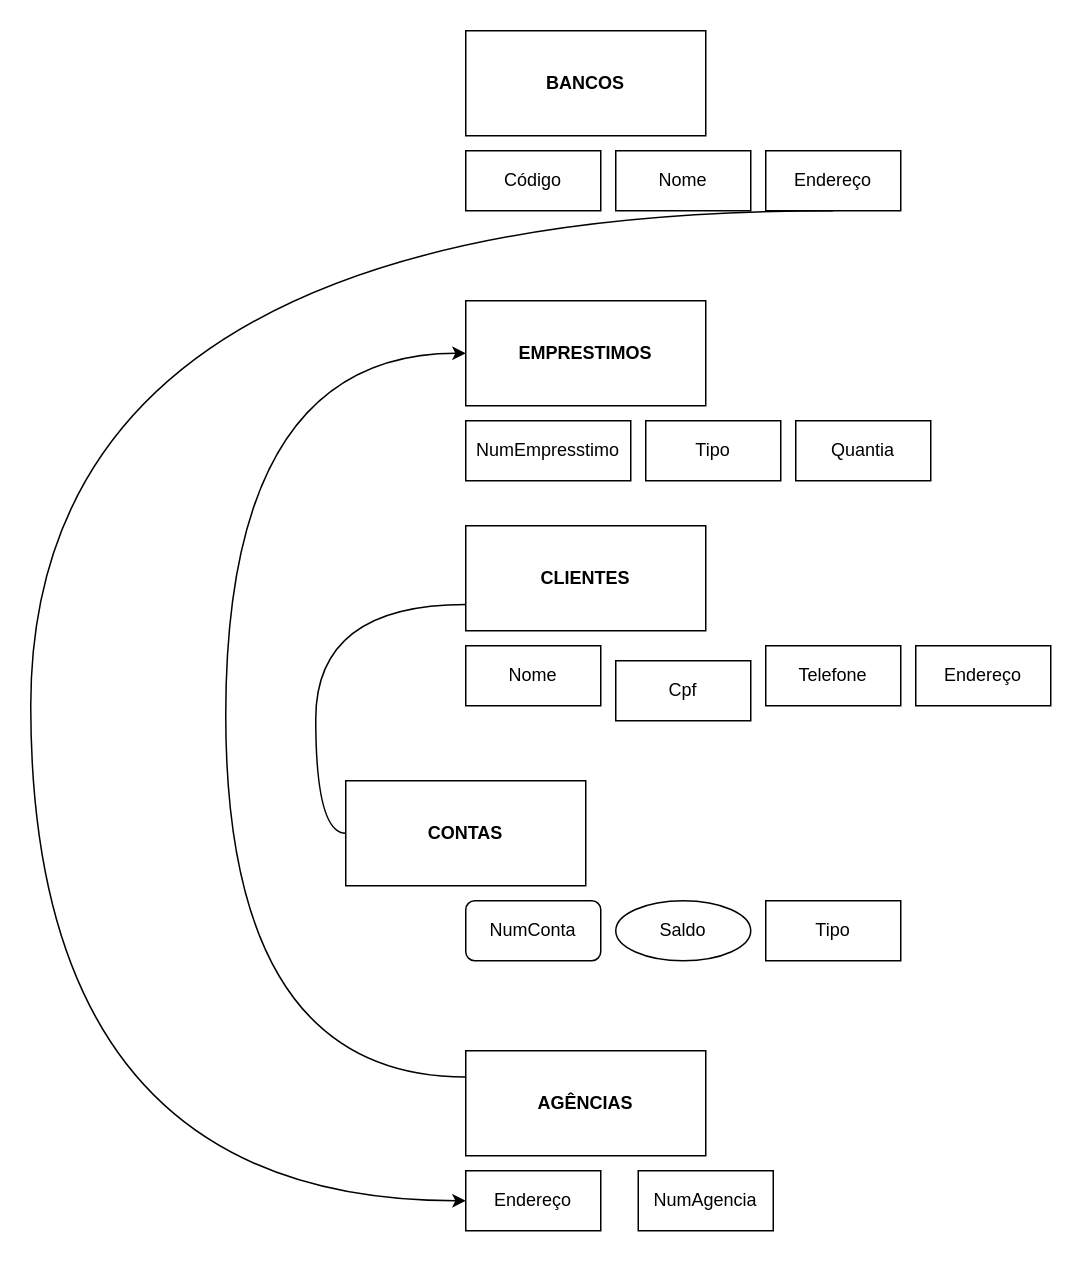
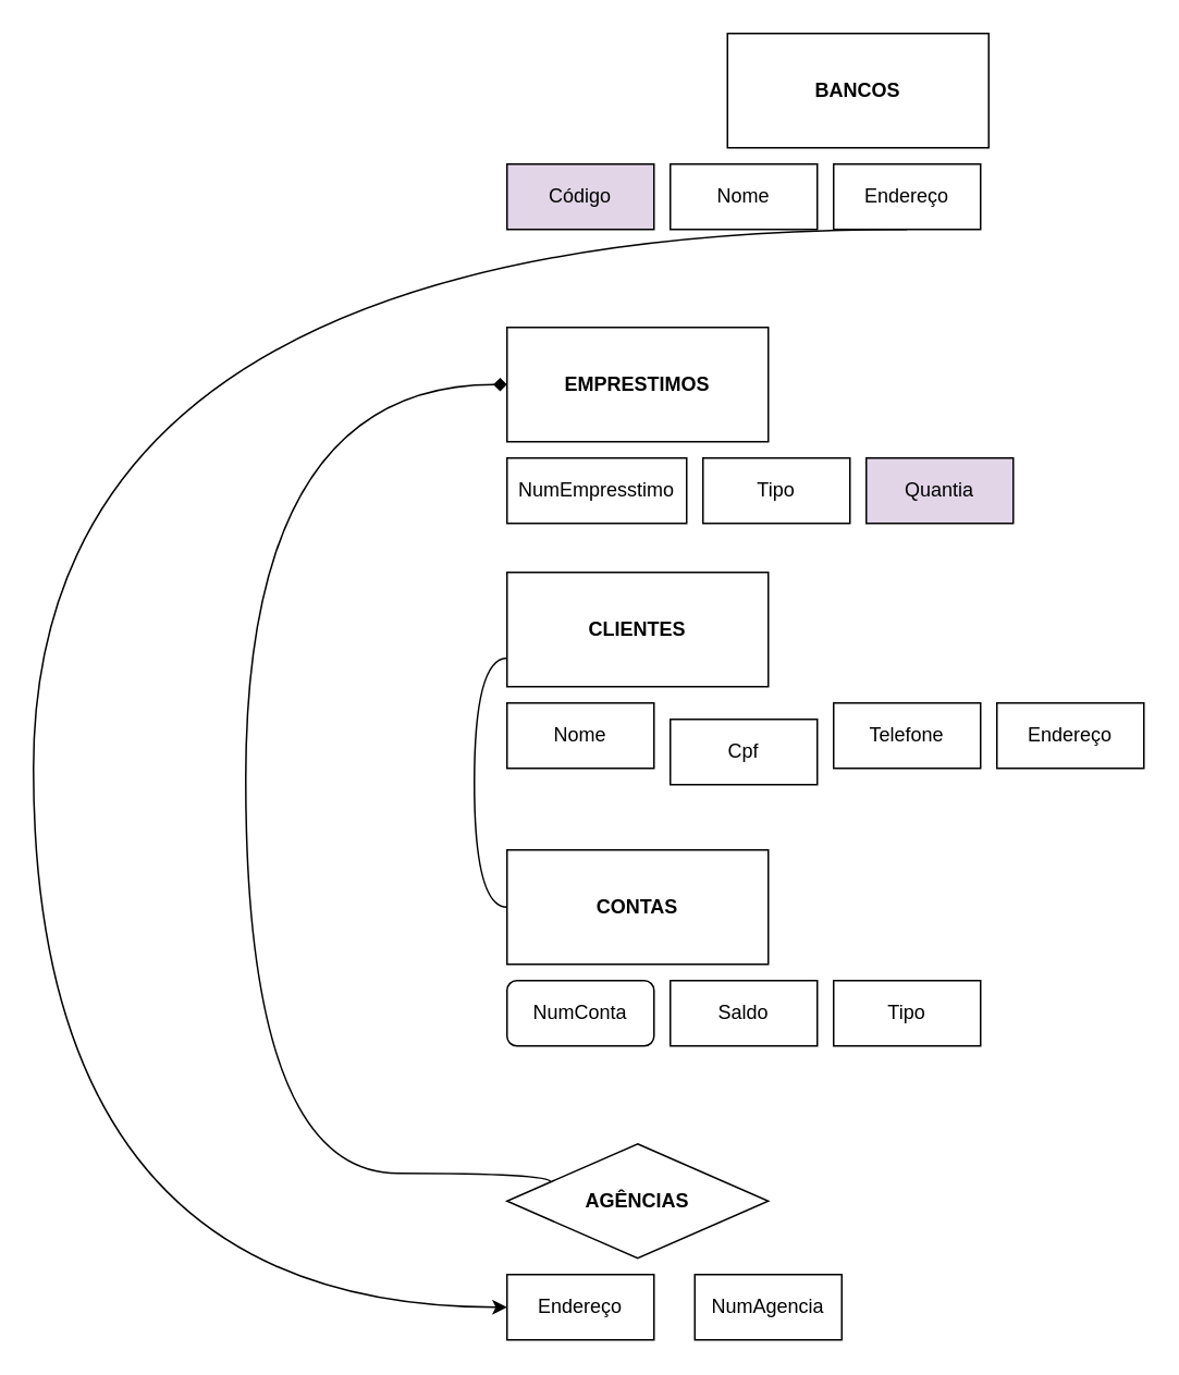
- <mxCell id="8" value="&lt;b&gt;BANCOS&lt;/b&gt;" style="rounded=0;whiteSpace=wrap;html=1;" vertex="1" parent="1"><mxGeometry x="310" y="20" width="160" height="70" as="geometry" /></mxCell>
+ <mxCell id="8" value="&lt;b&gt;BANCOS&lt;/b&gt;" style="rounded=0;whiteSpace=wrap;html=1;" vertex="1" parent="1"><mxGeometry x="445" y="20" width="160" height="70" as="geometry" /></mxCell>
- <mxCell id="9" value="Código" style="rounded=0;whiteSpace=wrap;html=1;" vertex="1" parent="1"><mxGeometry x="310" y="100" width="90" height="40" as="geometry" /></mxCell>
+ <mxCell id="9" value="Código" style="rounded=0;whiteSpace=wrap;html=1;fillColor=#e1d5e7;" vertex="1" parent="1"><mxGeometry x="310" y="100" width="90" height="40" as="geometry" /></mxCell>
- <mxCell id="6" style="edgeStyle=orthogonalEdgeStyle;rounded=0;orthogonalLoop=1;jettySize=auto;html=1;exitX=0;exitY=0.25;exitDx=0;exitDy=0;curved=1;" edge="1" parent="1" source="7" target="2"><mxGeometry relative="1" as="geometry"><Array as="points"><mxPoint x="150" y="718" /><mxPoint x="150" y="235" /></Array></mxGeometry></mxCell>
+ <mxCell id="6" style="edgeStyle=orthogonalEdgeStyle;rounded=0;orthogonalLoop=1;jettySize=auto;html=1;exitX=0;exitY=0.25;exitDx=0;exitDy=0;curved=1;endArrow=diamond;" edge="1" parent="1" source="7" target="2"><mxGeometry relative="1" as="geometry"><Array as="points"><mxPoint x="150" y="718" /><mxPoint x="150" y="235" /></Array></mxGeometry></mxCell>
- <mxCell id="20" value="Quantia" style="rounded=0;whiteSpace=wrap;html=1;" vertex="1" parent="1"><mxGeometry x="530" y="280" width="90" height="40" as="geometry" /></mxCell>
+ <mxCell id="20" value="Quantia" style="rounded=0;whiteSpace=wrap;html=1;fillColor=#e1d5e7;" vertex="1" parent="1"><mxGeometry x="530" y="280" width="90" height="40" as="geometry" /></mxCell>
- <mxCell id="5" value="&lt;b&gt;CONTAS&lt;/b&gt;" style="rounded=0;whiteSpace=wrap;html=1;" vertex="1" parent="1"><mxGeometry x="230" y="520" width="160" height="70" as="geometry" /></mxCell>
+ <mxCell id="5" value="&lt;b&gt;CONTAS&lt;/b&gt;" style="rounded=0;whiteSpace=wrap;html=1;" vertex="1" parent="1"><mxGeometry x="310" y="520" width="160" height="70" as="geometry" /></mxCell>
- <mxCell id="16" value="Saldo" style="ellipse;whiteSpace=wrap;html=1;" vertex="1" parent="1"><mxGeometry x="410" y="600" width="90" height="40" as="geometry" /></mxCell>
+ <mxCell id="16" value="Saldo" style="rounded=0;whiteSpace=wrap;html=1;" vertex="1" parent="1"><mxGeometry x="410" y="600" width="90" height="40" as="geometry" /></mxCell>
- <mxCell id="7" value="&lt;b&gt;AGÊNCIAS&lt;/b&gt;" style="rounded=0;whiteSpace=wrap;html=1;" vertex="1" parent="1"><mxGeometry x="310" y="700" width="160" height="70" as="geometry" /></mxCell>
+ <mxCell id="7" value="&lt;b&gt;AGÊNCIAS&lt;/b&gt;" style="rhombus;whiteSpace=wrap;html=1;" vertex="1" parent="1"><mxGeometry x="310" y="700" width="160" height="70" as="geometry" /></mxCell>
